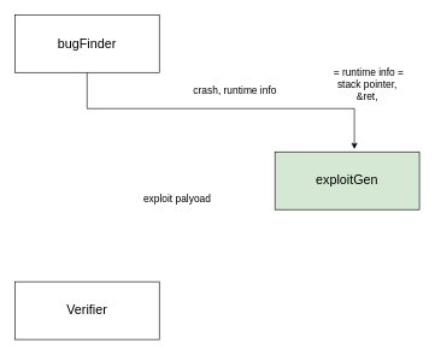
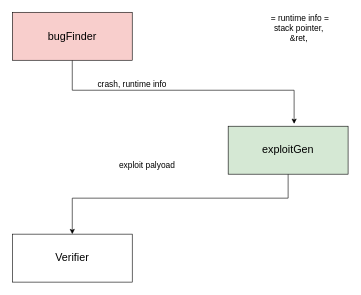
- <mxCell id="3" value="&lt;font style=&quot;font-size: 18px&quot;&gt;bugFinder&lt;/font&gt;" style="rounded=0;whiteSpace=wrap;html=1;" parent="1" vertex="1"><mxGeometry x="20" y="20" width="200" height="80" as="geometry" /></mxCell>
+ <mxCell id="3" value="&lt;font style=&quot;font-size: 18px&quot;&gt;bugFinder&lt;/font&gt;" style="rounded=0;whiteSpace=wrap;html=1;fillColor=#f8cecc;" parent="1" vertex="1"><mxGeometry x="20" y="20" width="200" height="80" as="geometry" /></mxCell>
- <mxCell id="6" value="&lt;font style=&quot;font-size: 14px&quot;&gt;crash, runtime info&lt;br&gt;&lt;/font&gt;" style="text;html=1;strokeColor=none;fillColor=none;align=center;verticalAlign=middle;whiteSpace=wrap;rounded=0;" parent="1" vertex="1"><mxGeometry x="260" y="105" width="130" height="40" as="geometry" /></mxCell>
+ <mxCell id="6" value="&lt;font style=&quot;font-size: 14px&quot;&gt;crash, runtime info&lt;br&gt;&lt;/font&gt;" style="text;html=1;strokeColor=none;fillColor=none;align=center;verticalAlign=middle;whiteSpace=wrap;rounded=0;" parent="1" vertex="1"><mxGeometry x="155" y="120" width="130" height="40" as="geometry" /></mxCell>
- <mxCell id="7" value="&lt;font style=&quot;font-size: 14px&quot;&gt;= runtime info =&lt;br&gt;stack pointer,&amp;nbsp;&lt;br&gt;&amp;amp;ret,&amp;nbsp;&lt;br&gt;&lt;br&gt;&lt;/font&gt;" style="text;html=1;strokeColor=none;fillColor=none;align=center;verticalAlign=middle;whiteSpace=wrap;rounded=0;" parent="1" vertex="1"><mxGeometry x="450" y="80" width="120" height="90" as="geometry" /></mxCell>
+ <mxCell id="7" value="&lt;font style=&quot;font-size: 14px&quot;&gt;= runtime info =&lt;br&gt;stack pointer,&amp;nbsp;&lt;br&gt;&amp;amp;ret,&amp;nbsp;&lt;br&gt;&lt;br&gt;&lt;/font&gt;" style="text;html=1;strokeColor=none;fillColor=none;align=center;verticalAlign=middle;whiteSpace=wrap;rounded=0;" parent="1" vertex="1"><mxGeometry x="440" y="10" width="120" height="90" as="geometry" /></mxCell>
+ <mxCell id="4" style="edgeStyle=orthogonalEdgeStyle;rounded=0;orthogonalLoop=1;jettySize=auto;html=1;entryX=0.5;entryY=0;entryDx=0;entryDy=0;" edge="1" parent="1" source="5" target="8"><mxGeometry relative="1" as="geometry"><Array as="points"><mxPoint x="480" y="330" /><mxPoint x="120" y="330" /></Array></mxGeometry></mxCell>
